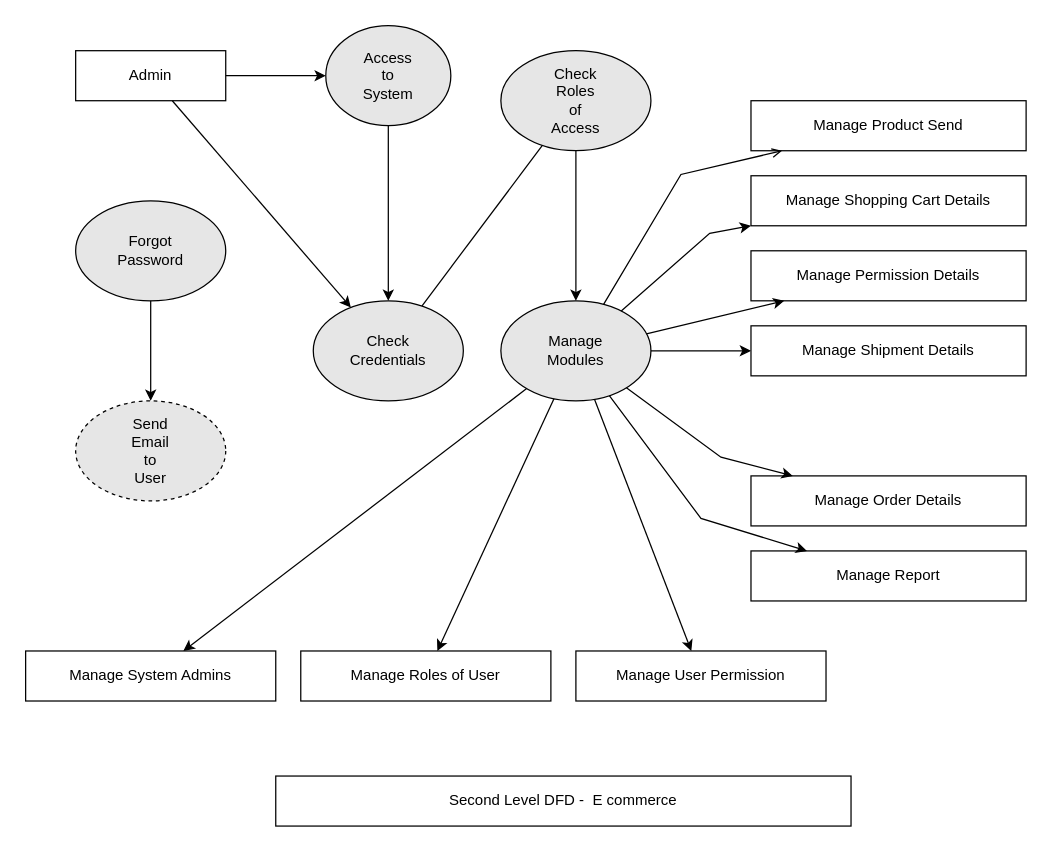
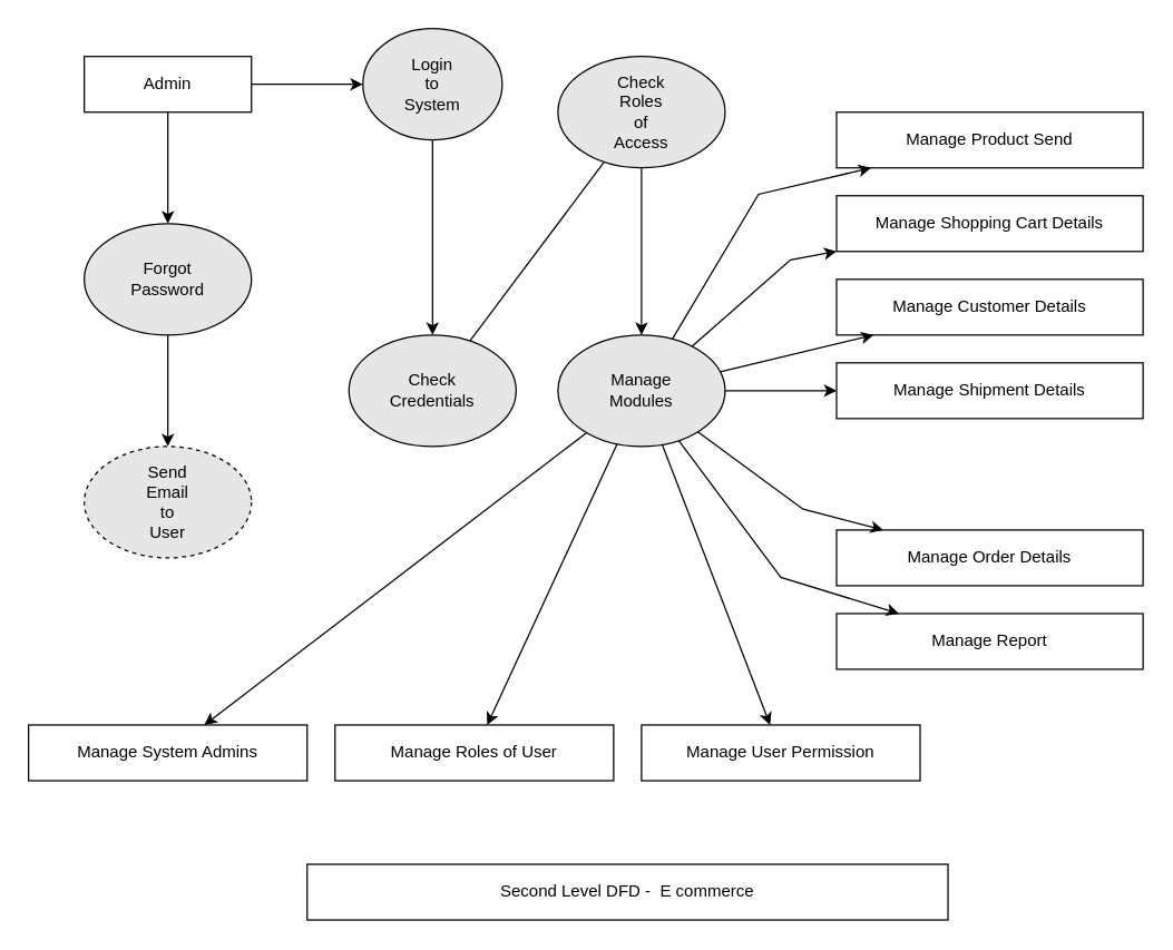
- <mxCell id="3" value="Access&lt;br&gt;to&lt;br&gt;System" style="ellipse;whiteSpace=wrap;html=1;fillColor=#E6E6E6;" parent="1" vertex="1"><mxGeometry x="260" y="20" width="100" height="80" as="geometry" /></mxCell>
+ <mxCell id="3" value="Login&lt;br&gt;to&lt;br&gt;System" style="ellipse;whiteSpace=wrap;html=1;fillColor=#E6E6E6;" parent="1" vertex="1"><mxGeometry x="260" y="20" width="100" height="80" as="geometry" /></mxCell>
- <mxCell id="25" value="" style="endArrow=open;html=1;rounded=0;" parent="1" source="8" target="9" edge="1"><mxGeometry width="50" height="50" relative="1" as="geometry"><mxPoint x="530" y="280" as="sourcePoint" /><mxPoint x="590" y="100" as="targetPoint" /><Array as="points"><mxPoint x="544" y="139" /></Array></mxGeometry></mxCell>
+ <mxCell id="25" value="" style="endArrow=classic;html=1;rounded=0;" parent="1" source="8" target="9" edge="1"><mxGeometry width="50" height="50" relative="1" as="geometry"><mxPoint x="530" y="280" as="sourcePoint" /><mxPoint x="590" y="100" as="targetPoint" /><Array as="points"><mxPoint x="544" y="139" /></Array></mxGeometry></mxCell>
- <mxCell id="20" value="" style="endArrow=classic;html=1;rounded=0;" parent="1" source="2" target="5" edge="1"><mxGeometry width="50" height="50" relative="1" as="geometry"><mxPoint x="120" y="90" as="sourcePoint" /><mxPoint x="120" y="150" as="targetPoint" /></mxGeometry></mxCell>
+ <mxCell id="20" value="" style="endArrow=classic;html=1;rounded=0;" parent="1" source="2" target="4" edge="1"><mxGeometry width="50" height="50" relative="1" as="geometry"><mxPoint x="120" y="90" as="sourcePoint" /><mxPoint x="120" y="150" as="targetPoint" /></mxGeometry></mxCell>
- <mxCell id="11" value="Manage Permission Details" style="shape=rectangle;whiteSpace=wrap;html=1;" parent="1" vertex="1"><mxGeometry x="600" y="200" width="220" height="40" as="geometry" /></mxCell>
+ <mxCell id="11" value="Manage Customer Details" style="shape=rectangle;whiteSpace=wrap;html=1;" parent="1" vertex="1"><mxGeometry x="600" y="200" width="220" height="40" as="geometry" /></mxCell>
